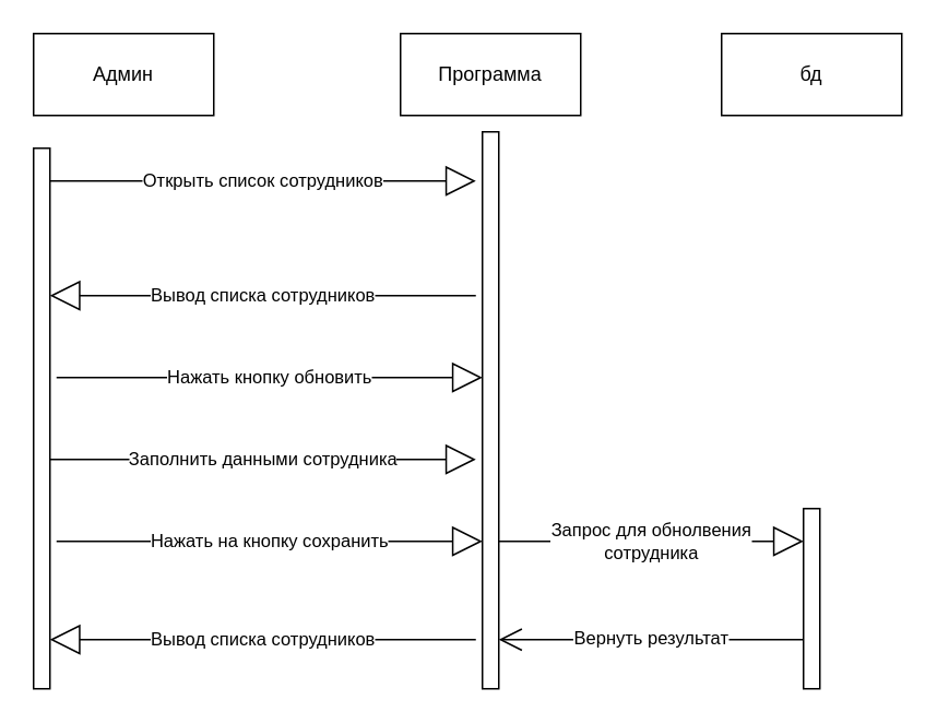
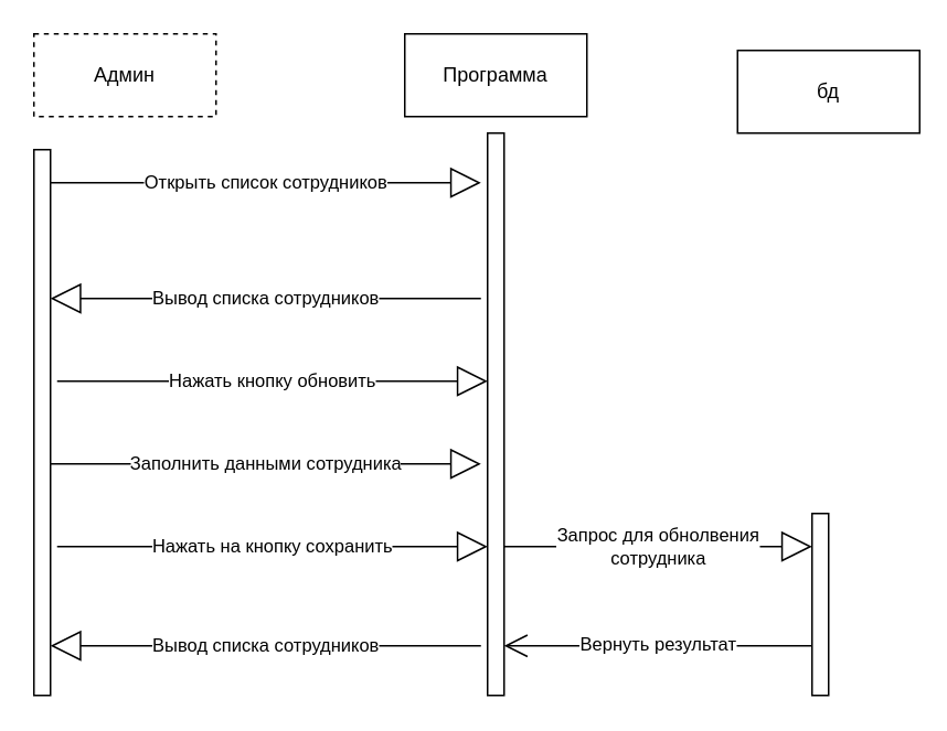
- <mxCell id="2" value="Админ" style="html=1;whiteSpace=wrap;" vertex="1" parent="1"><mxGeometry x="20" y="20" width="110" height="50" as="geometry" /></mxCell>
+ <mxCell id="2" value="Админ" style="html=1;whiteSpace=wrap;dashed=1;" vertex="1" parent="1"><mxGeometry x="20" y="20" width="110" height="50" as="geometry" /></mxCell>
- <mxCell id="5" value="бд" style="html=1;whiteSpace=wrap;" vertex="1" parent="1"><mxGeometry x="440" y="20" width="110" height="50" as="geometry" /></mxCell>
+ <mxCell id="5" value="бд" style="html=1;whiteSpace=wrap;" vertex="1" parent="1"><mxGeometry x="445" y="30" width="110" height="50" as="geometry" /></mxCell>
